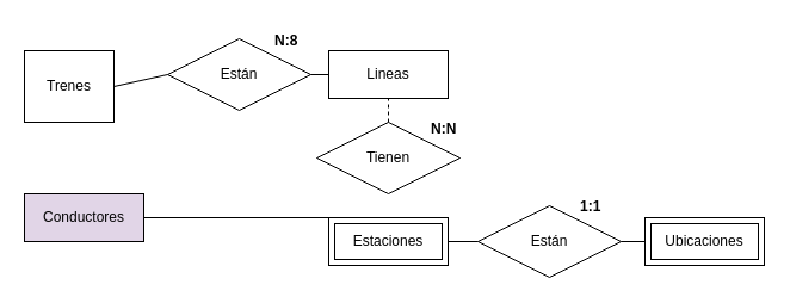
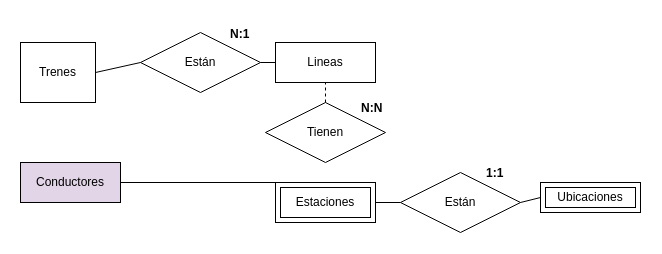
- <mxCell id="16" value="N:8" style="text;strokeColor=none;fillColor=none;spacingLeft=4;spacingRight=4;overflow=hidden;rotatable=0;points=[[0,0.5],[1,0.5]];portConstraint=eastwest;fontSize=12;fontStyle=1" vertex="1" parent="1"><mxGeometry x="224" y="20" width="40" height="30" as="geometry" /></mxCell>
+ <mxCell id="16" value="N:1" style="text;strokeColor=none;fillColor=none;spacingLeft=4;spacingRight=4;overflow=hidden;rotatable=0;points=[[0,0.5],[1,0.5]];portConstraint=eastwest;fontSize=12;fontStyle=1" vertex="1" parent="1"><mxGeometry x="224" y="20" width="40" height="30" as="geometry" /></mxCell>
- <mxCell id="5" value="Ubicaciones" style="shape=ext;margin=3;double=1;whiteSpace=wrap;html=1;align=center;" vertex="1" parent="1"><mxGeometry x="540" y="182" width="100" height="40" as="geometry" /></mxCell>
+ <mxCell id="5" value="Ubicaciones" style="shape=ext;margin=3;double=1;whiteSpace=wrap;html=1;align=center;" vertex="1" parent="1"><mxGeometry x="540" y="182" width="100" height="30" as="geometry" /></mxCell>
